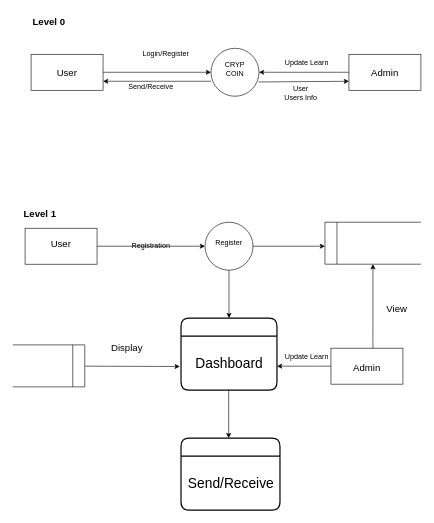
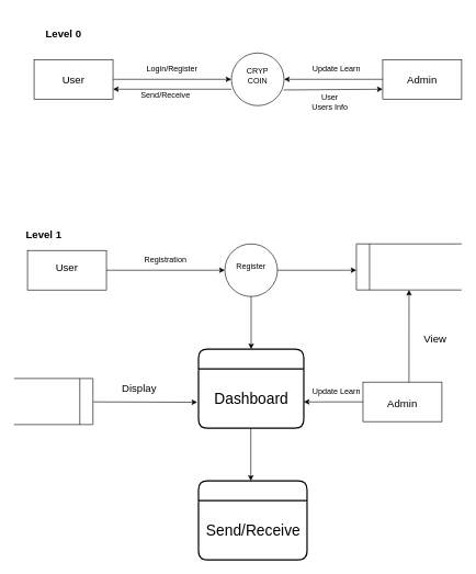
- <mxCell id="16" value="&lt;b&gt;&lt;font style=&quot;font-size: 16px;&quot;&gt;Level 0&lt;/font&gt;&lt;/b&gt;" style="text;html=1;strokeColor=none;fillColor=none;align=center;verticalAlign=middle;whiteSpace=wrap;rounded=0;" vertex="1" parent="1"><mxGeometry x="51" y="20" width="60" height="30" as="geometry" /></mxCell>
+ <mxCell id="16" value="&lt;b&gt;&lt;font style=&quot;font-size: 16px;&quot;&gt;Level 0&lt;/font&gt;&lt;/b&gt;" style="text;html=1;strokeColor=none;fillColor=none;align=center;verticalAlign=middle;whiteSpace=wrap;rounded=0;" vertex="1" parent="1"><mxGeometry x="66" y="35" width="60" height="30" as="geometry" /></mxCell>
- <mxCell id="12" value="Login/Register" style="text;html=1;strokeColor=none;fillColor=none;align=center;verticalAlign=middle;whiteSpace=wrap;rounded=0;" vertex="1" parent="1"><mxGeometry x="246" y="75" width="60" height="30" as="geometry" /></mxCell>
+ <mxCell id="12" value="Login/Register" style="text;html=1;strokeColor=none;fillColor=none;align=center;verticalAlign=middle;whiteSpace=wrap;rounded=0;" vertex="1" parent="1"><mxGeometry x="231" y="90" width="60" height="30" as="geometry" /></mxCell>
- <mxCell id="22" value="Registration" style="text;html=1;strokeColor=none;fillColor=none;align=center;verticalAlign=middle;whiteSpace=wrap;rounded=0;" vertex="1" parent="1"><mxGeometry x="221" y="395" width="60" height="30" as="geometry" /></mxCell>
+ <mxCell id="22" value="Registration" style="text;html=1;strokeColor=none;fillColor=none;align=center;verticalAlign=middle;whiteSpace=wrap;rounded=0;" vertex="1" parent="1"><mxGeometry x="221" y="380" width="60" height="30" as="geometry" /></mxCell>
- <mxCell id="42" value="Display" style="text;html=1;strokeColor=none;fillColor=none;align=center;verticalAlign=middle;whiteSpace=wrap;rounded=0;fontSize=16;" vertex="1" parent="1"><mxGeometry x="181" y="565" width="60" height="30" as="geometry" /></mxCell>
+ <mxCell id="42" value="Display" style="text;html=1;strokeColor=none;fillColor=none;align=center;verticalAlign=middle;whiteSpace=wrap;rounded=0;fontSize=16;" vertex="1" parent="1"><mxGeometry x="181" y="575" width="60" height="30" as="geometry" /></mxCell>
